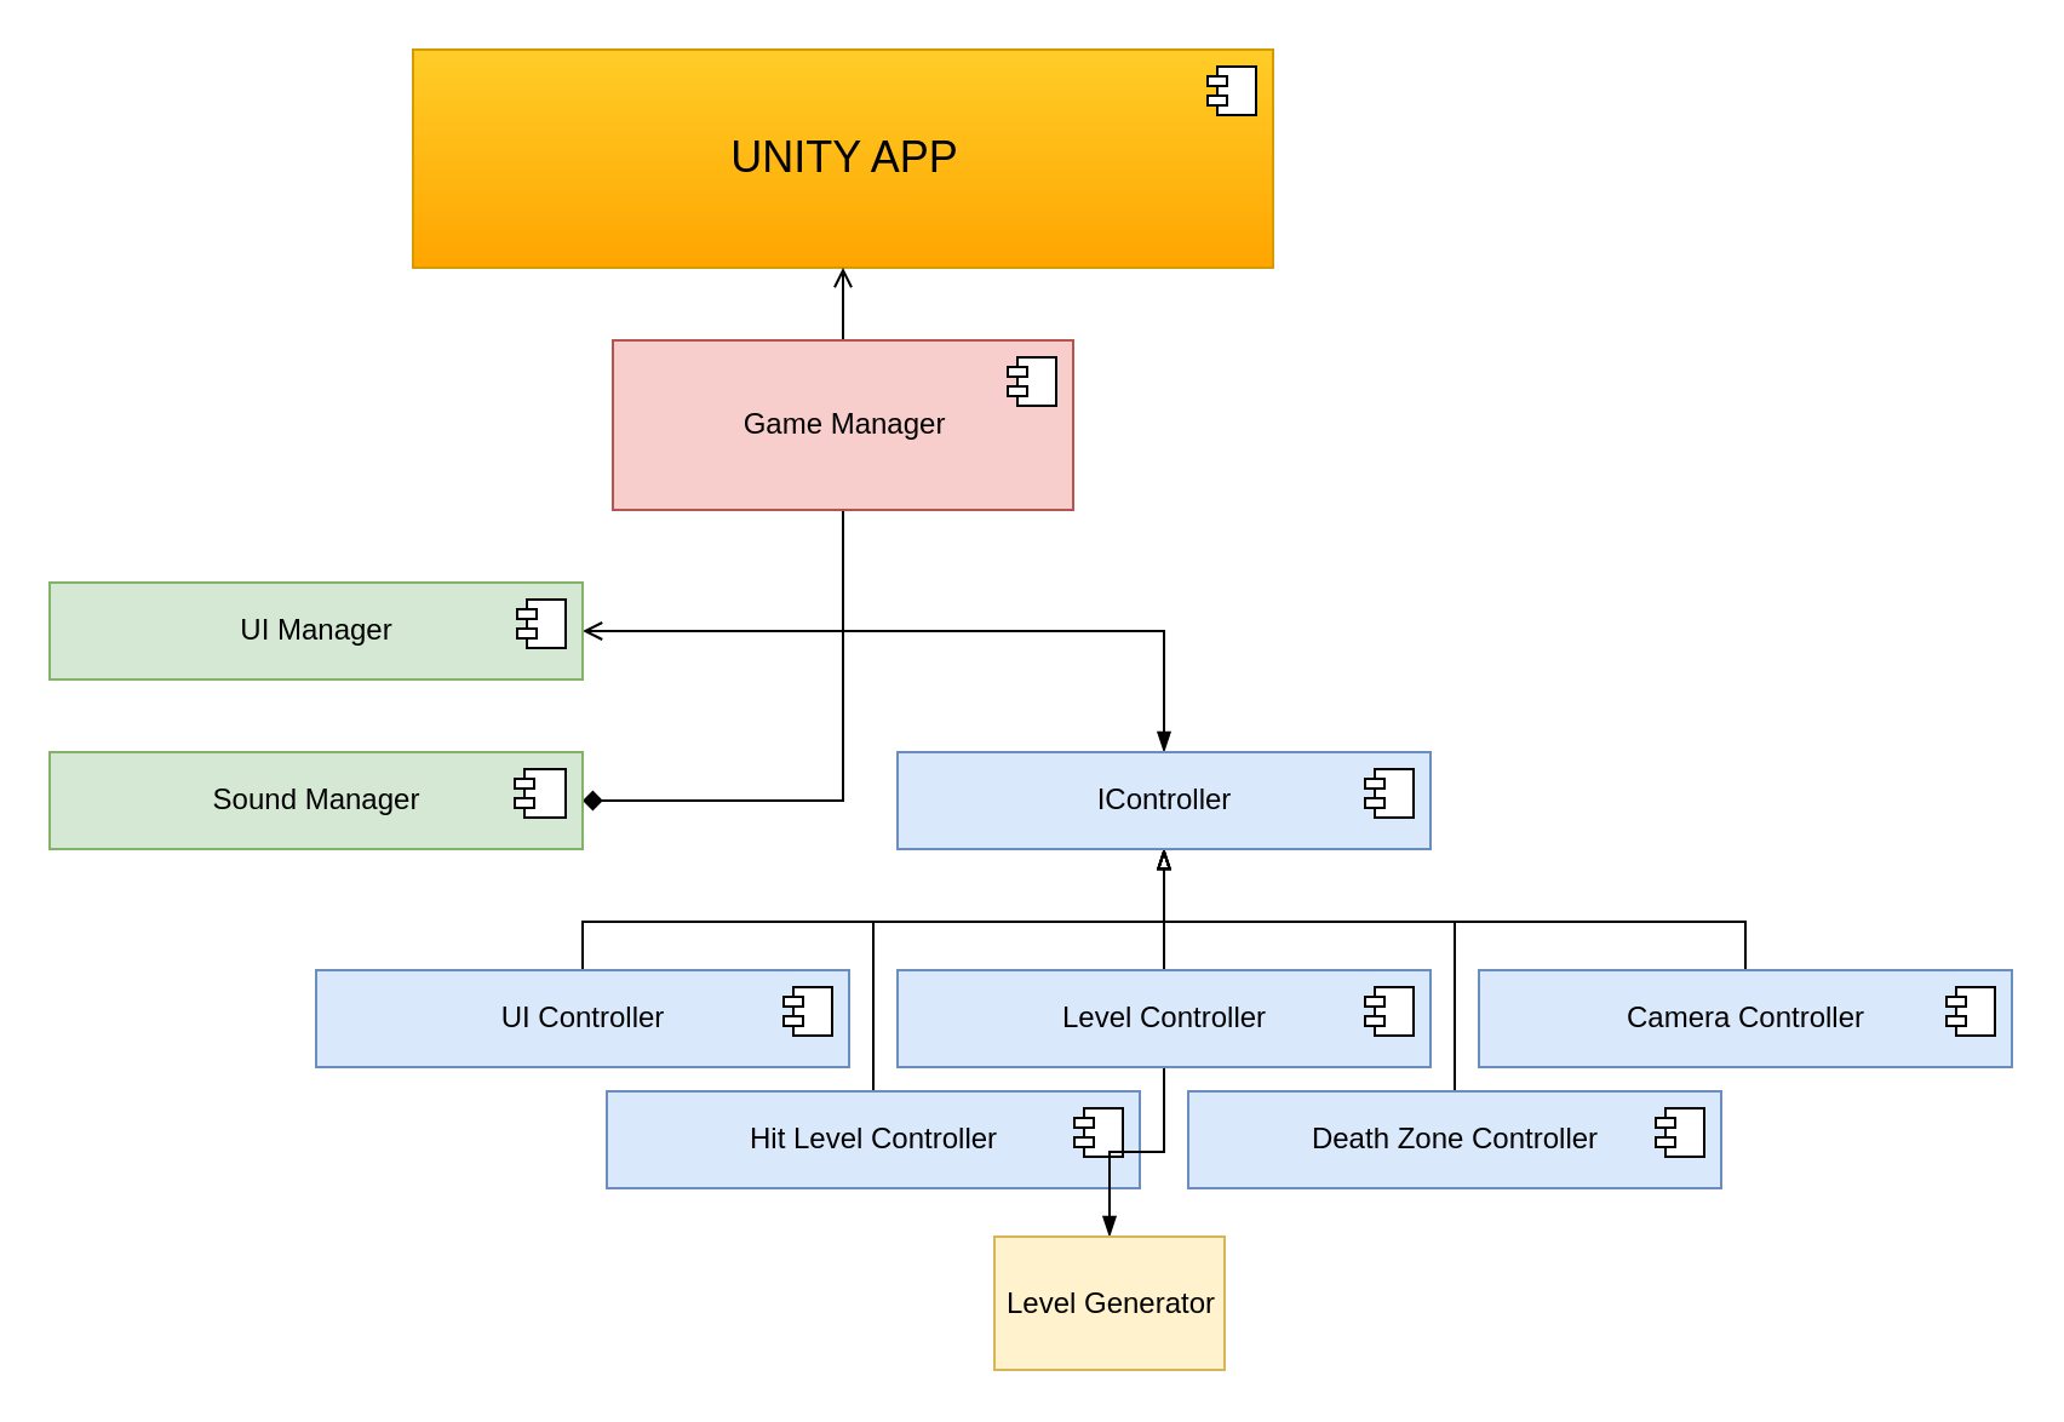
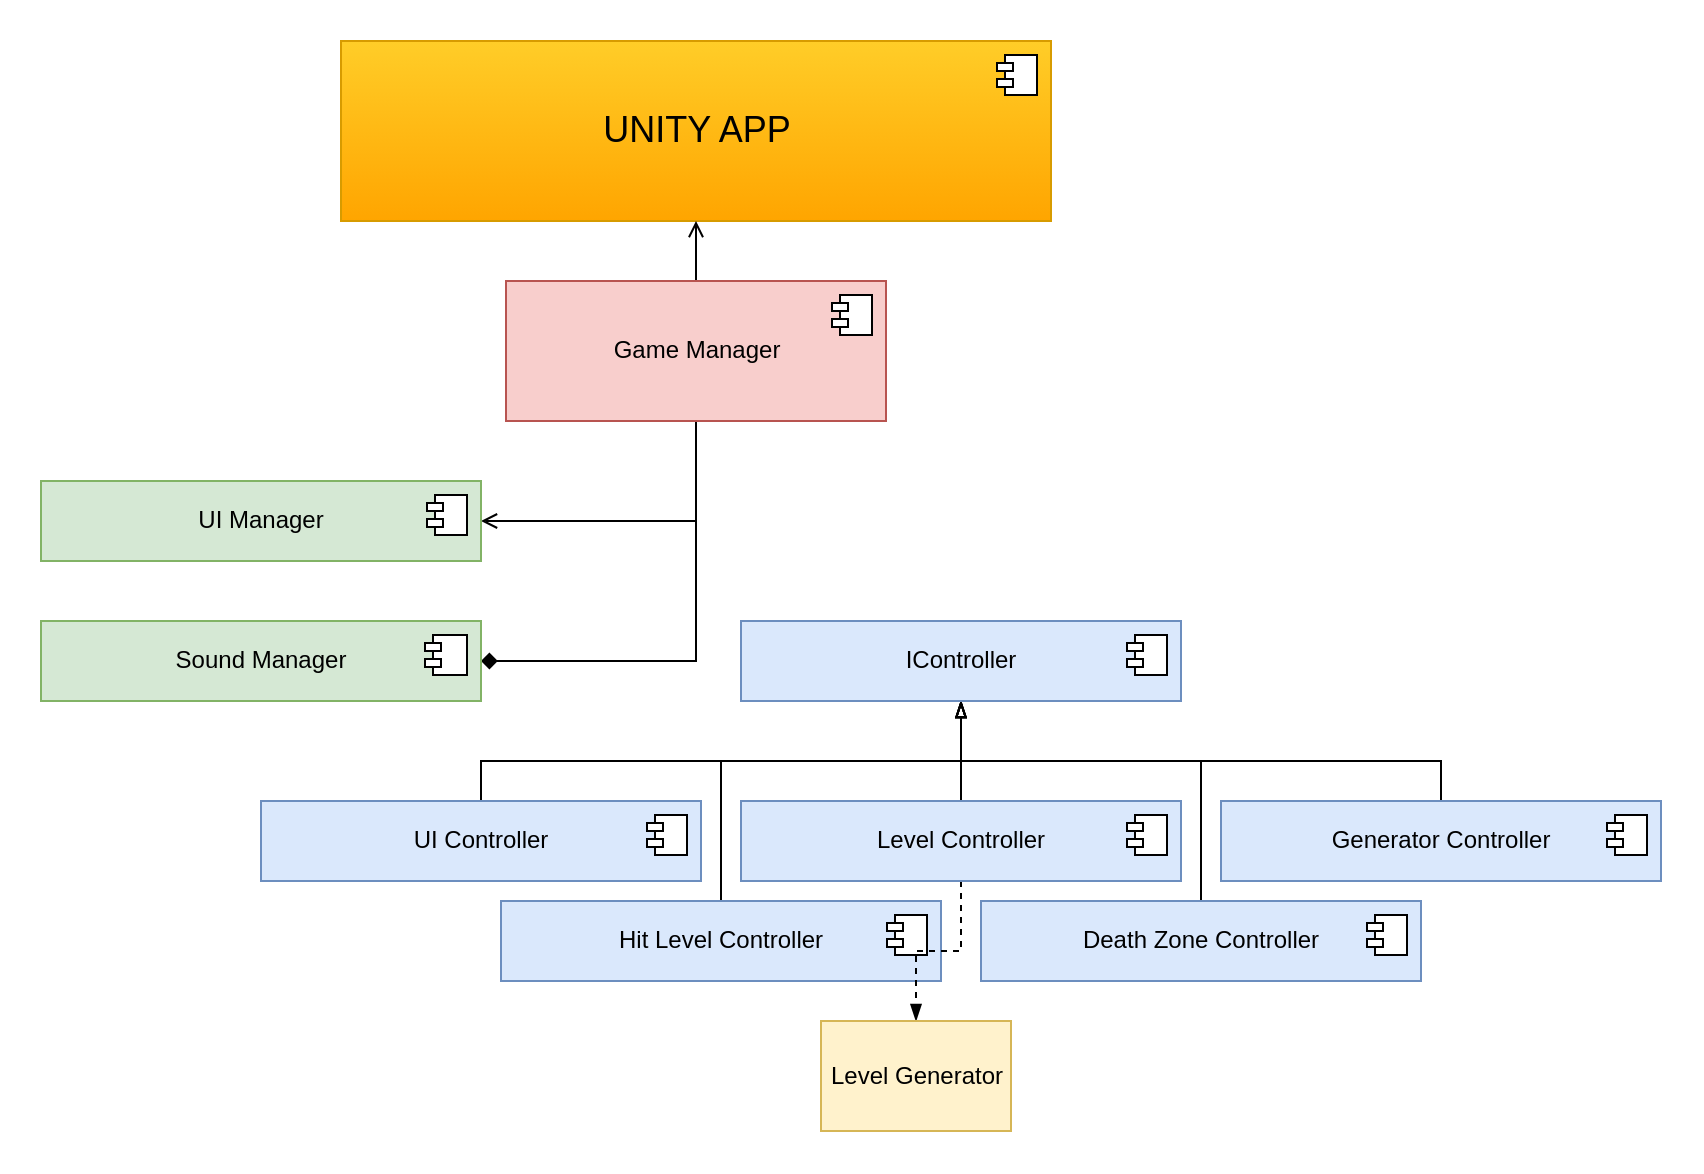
- <mxCell id="7" style="edgeStyle=orthogonalEdgeStyle;rounded=0;orthogonalLoop=1;jettySize=auto;html=1;exitX=0.5;exitY=1;exitDx=0;exitDy=0;endArrow=blockThin;endFill=1;" parent="1" source="8" target="31" edge="1"><mxGeometry relative="1" as="geometry"><Array as="points"><mxPoint x="348" y="260" /><mxPoint x="480" y="260" /></Array></mxGeometry></mxCell>
- <mxCell id="23" value="Camera Controller" style="html=1;dropTarget=0;fillColor=#dae8fc;strokeColor=#6c8ebf;" parent="1" vertex="1"><mxGeometry x="610" y="400" width="220" height="40" as="geometry" /></mxCell>
+ <mxCell id="23" value="Generator Controller" style="html=1;dropTarget=0;fillColor=#dae8fc;strokeColor=#6c8ebf;" parent="1" vertex="1"><mxGeometry x="610" y="400" width="220" height="40" as="geometry" /></mxCell>
- <mxCell id="18" style="edgeStyle=orthogonalEdgeStyle;rounded=0;orthogonalLoop=1;jettySize=auto;html=1;exitX=0.5;exitY=1;exitDx=0;exitDy=0;endArrow=blockThin;endFill=1;" parent="1" source="19" target="21" edge="1"><mxGeometry relative="1" as="geometry" /></mxCell>
+ <mxCell id="18" style="edgeStyle=orthogonalEdgeStyle;rounded=0;orthogonalLoop=1;jettySize=auto;html=1;exitX=0.5;exitY=1;exitDx=0;exitDy=0;endArrow=blockThin;endFill=1;dashed=1;" parent="1" source="19" target="21" edge="1"><mxGeometry relative="1" as="geometry" /></mxCell>
